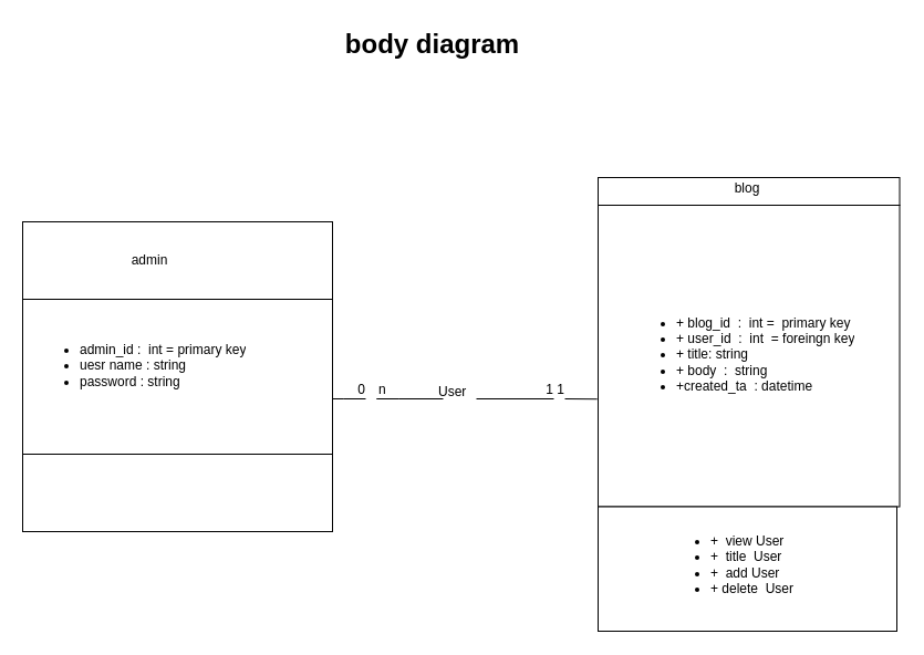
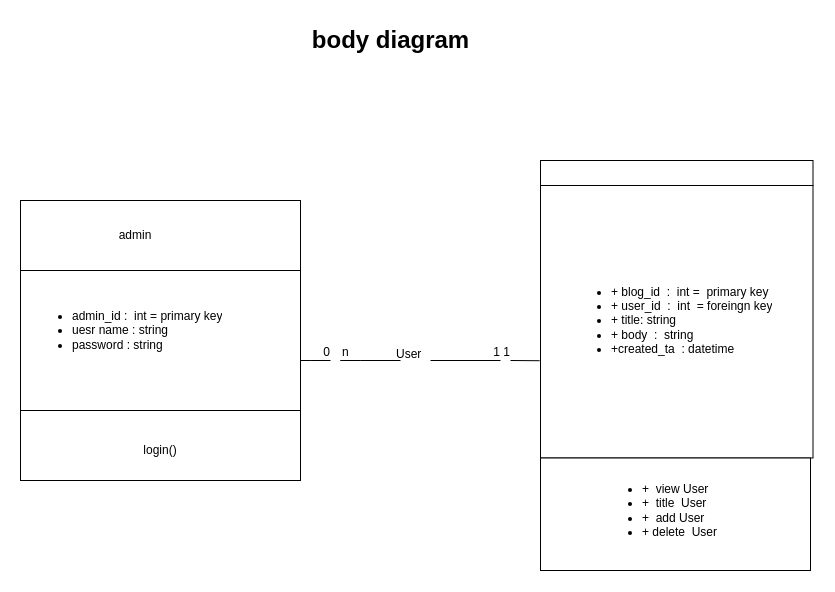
- <mxCell id="19" value="blog" style="text;html=1;strokeColor=none;fillColor=none;align=center;verticalAlign=middle;whiteSpace=wrap;rounded=0;" vertex="1" parent="1"><mxGeometry x="655" y="160" width="40" height="20" as="geometry" /></mxCell>
+ <mxCell id="7" value="login()" style="text;html=1;strokeColor=none;fillColor=none;align=center;verticalAlign=middle;whiteSpace=wrap;rounded=0;" parent="1" vertex="1"><mxGeometry x="140" y="440" width="40" height="20" as="geometry" /></mxCell>
